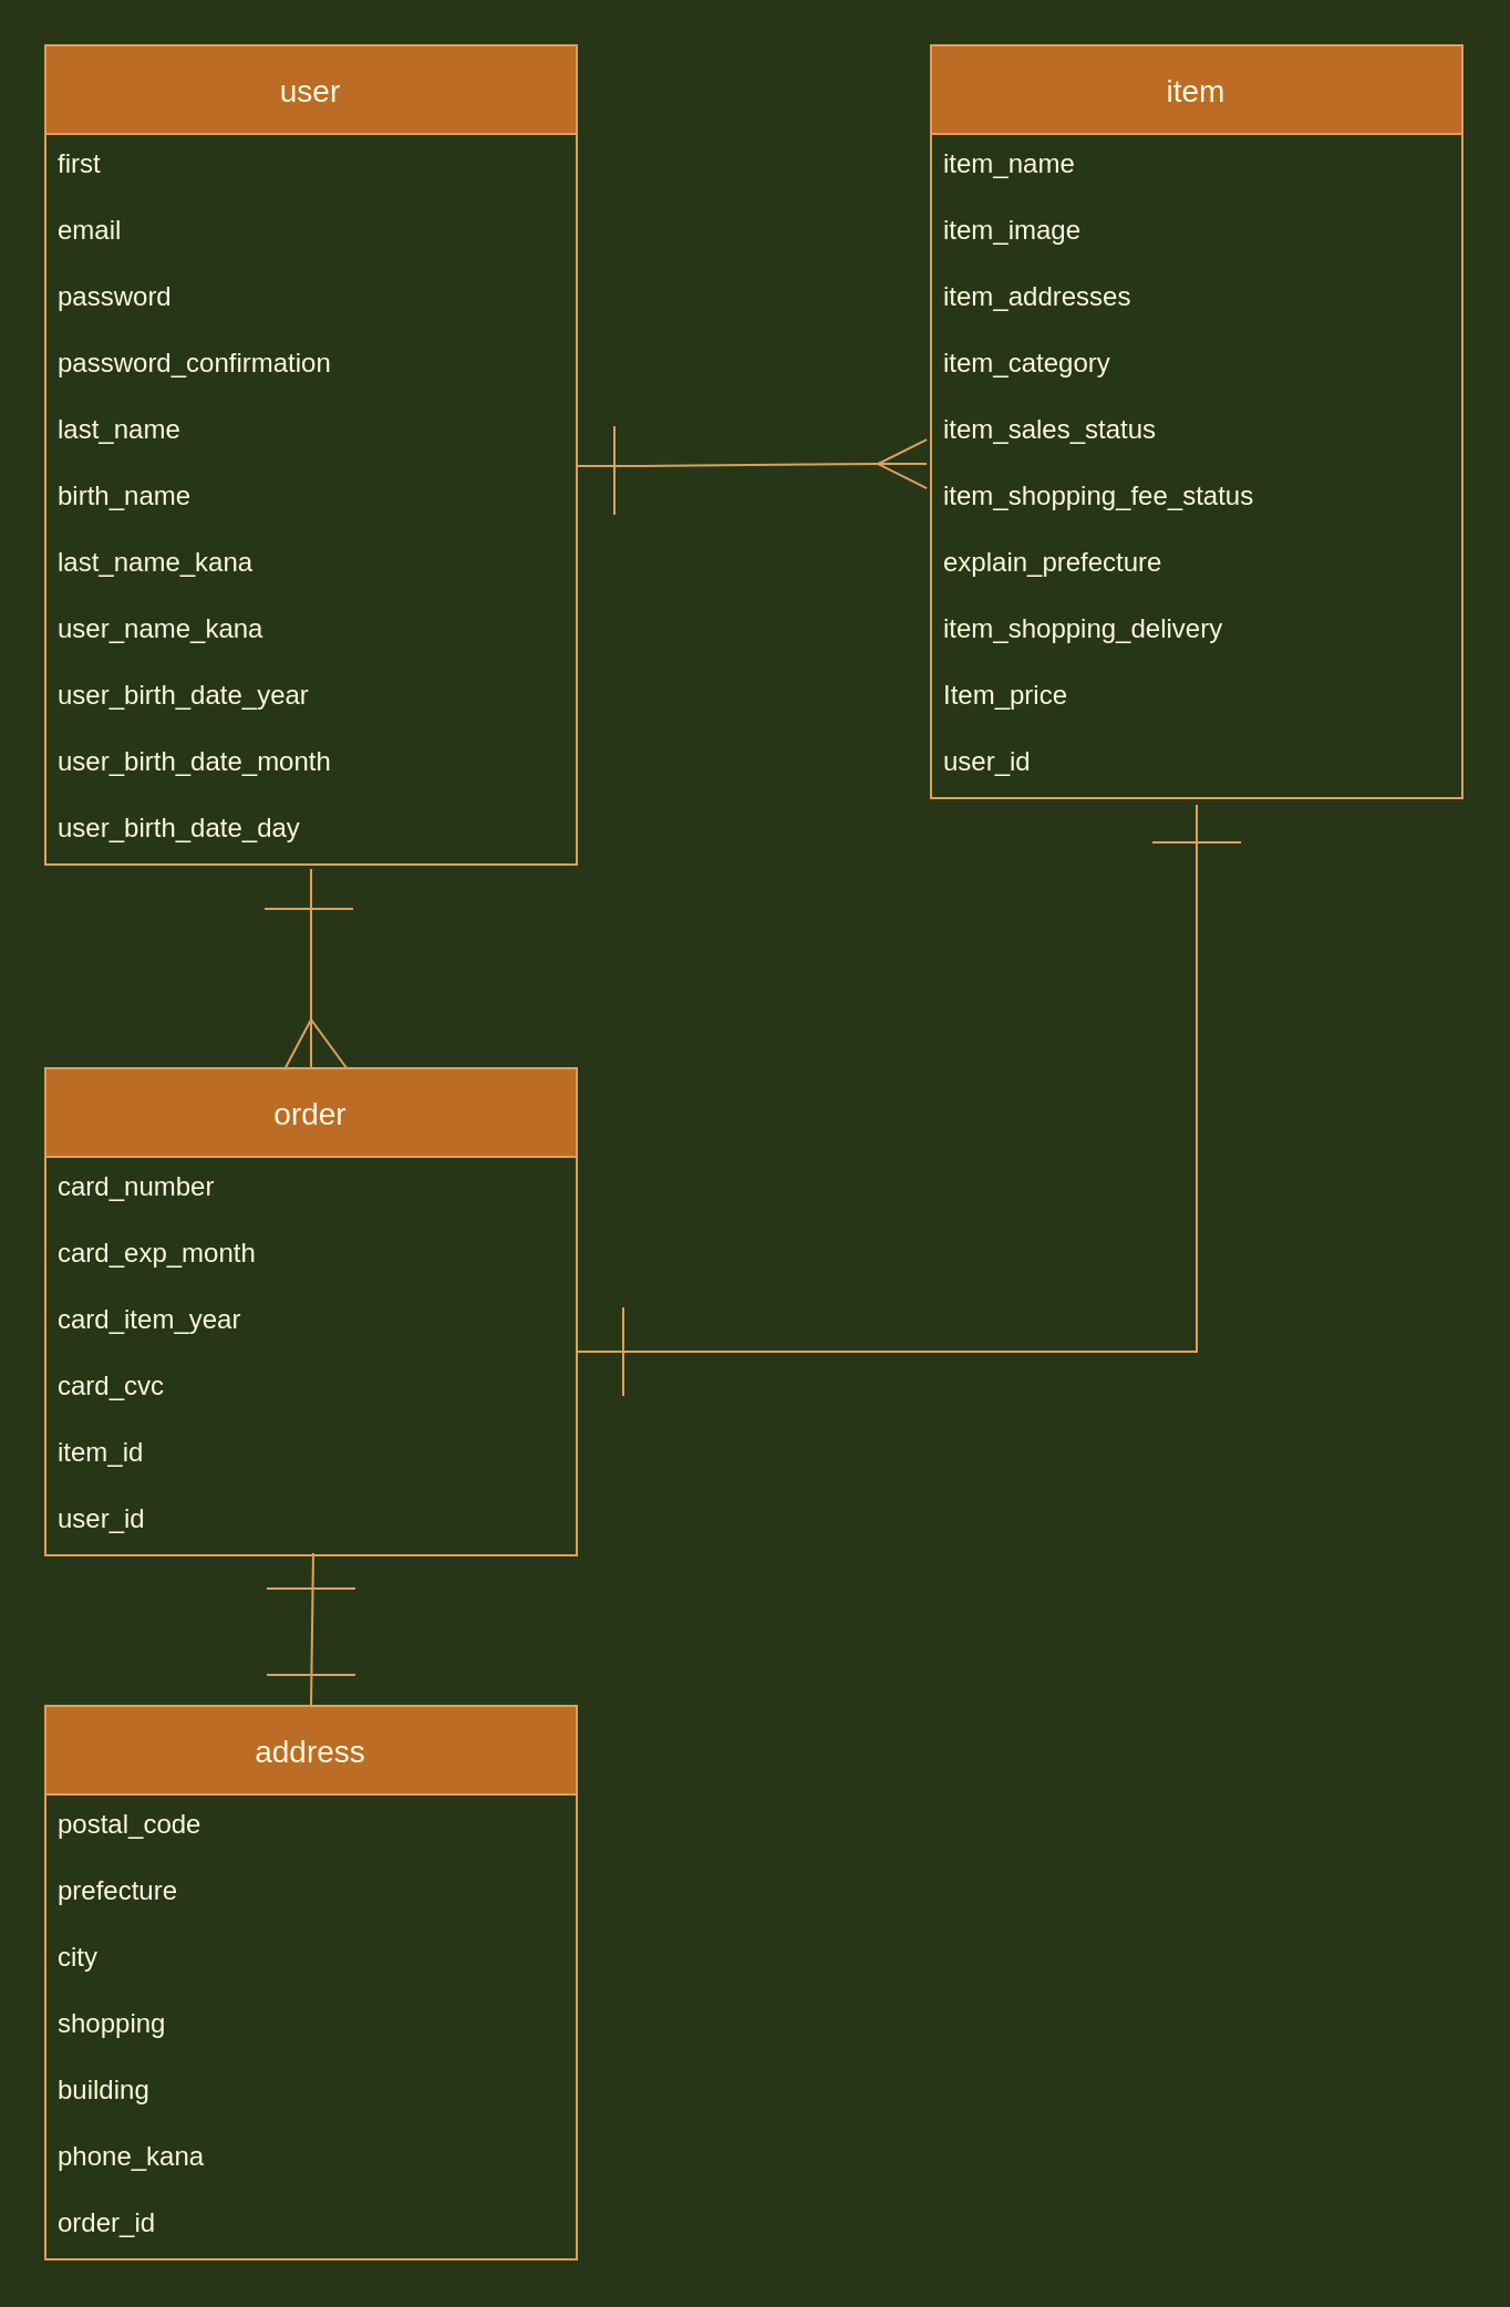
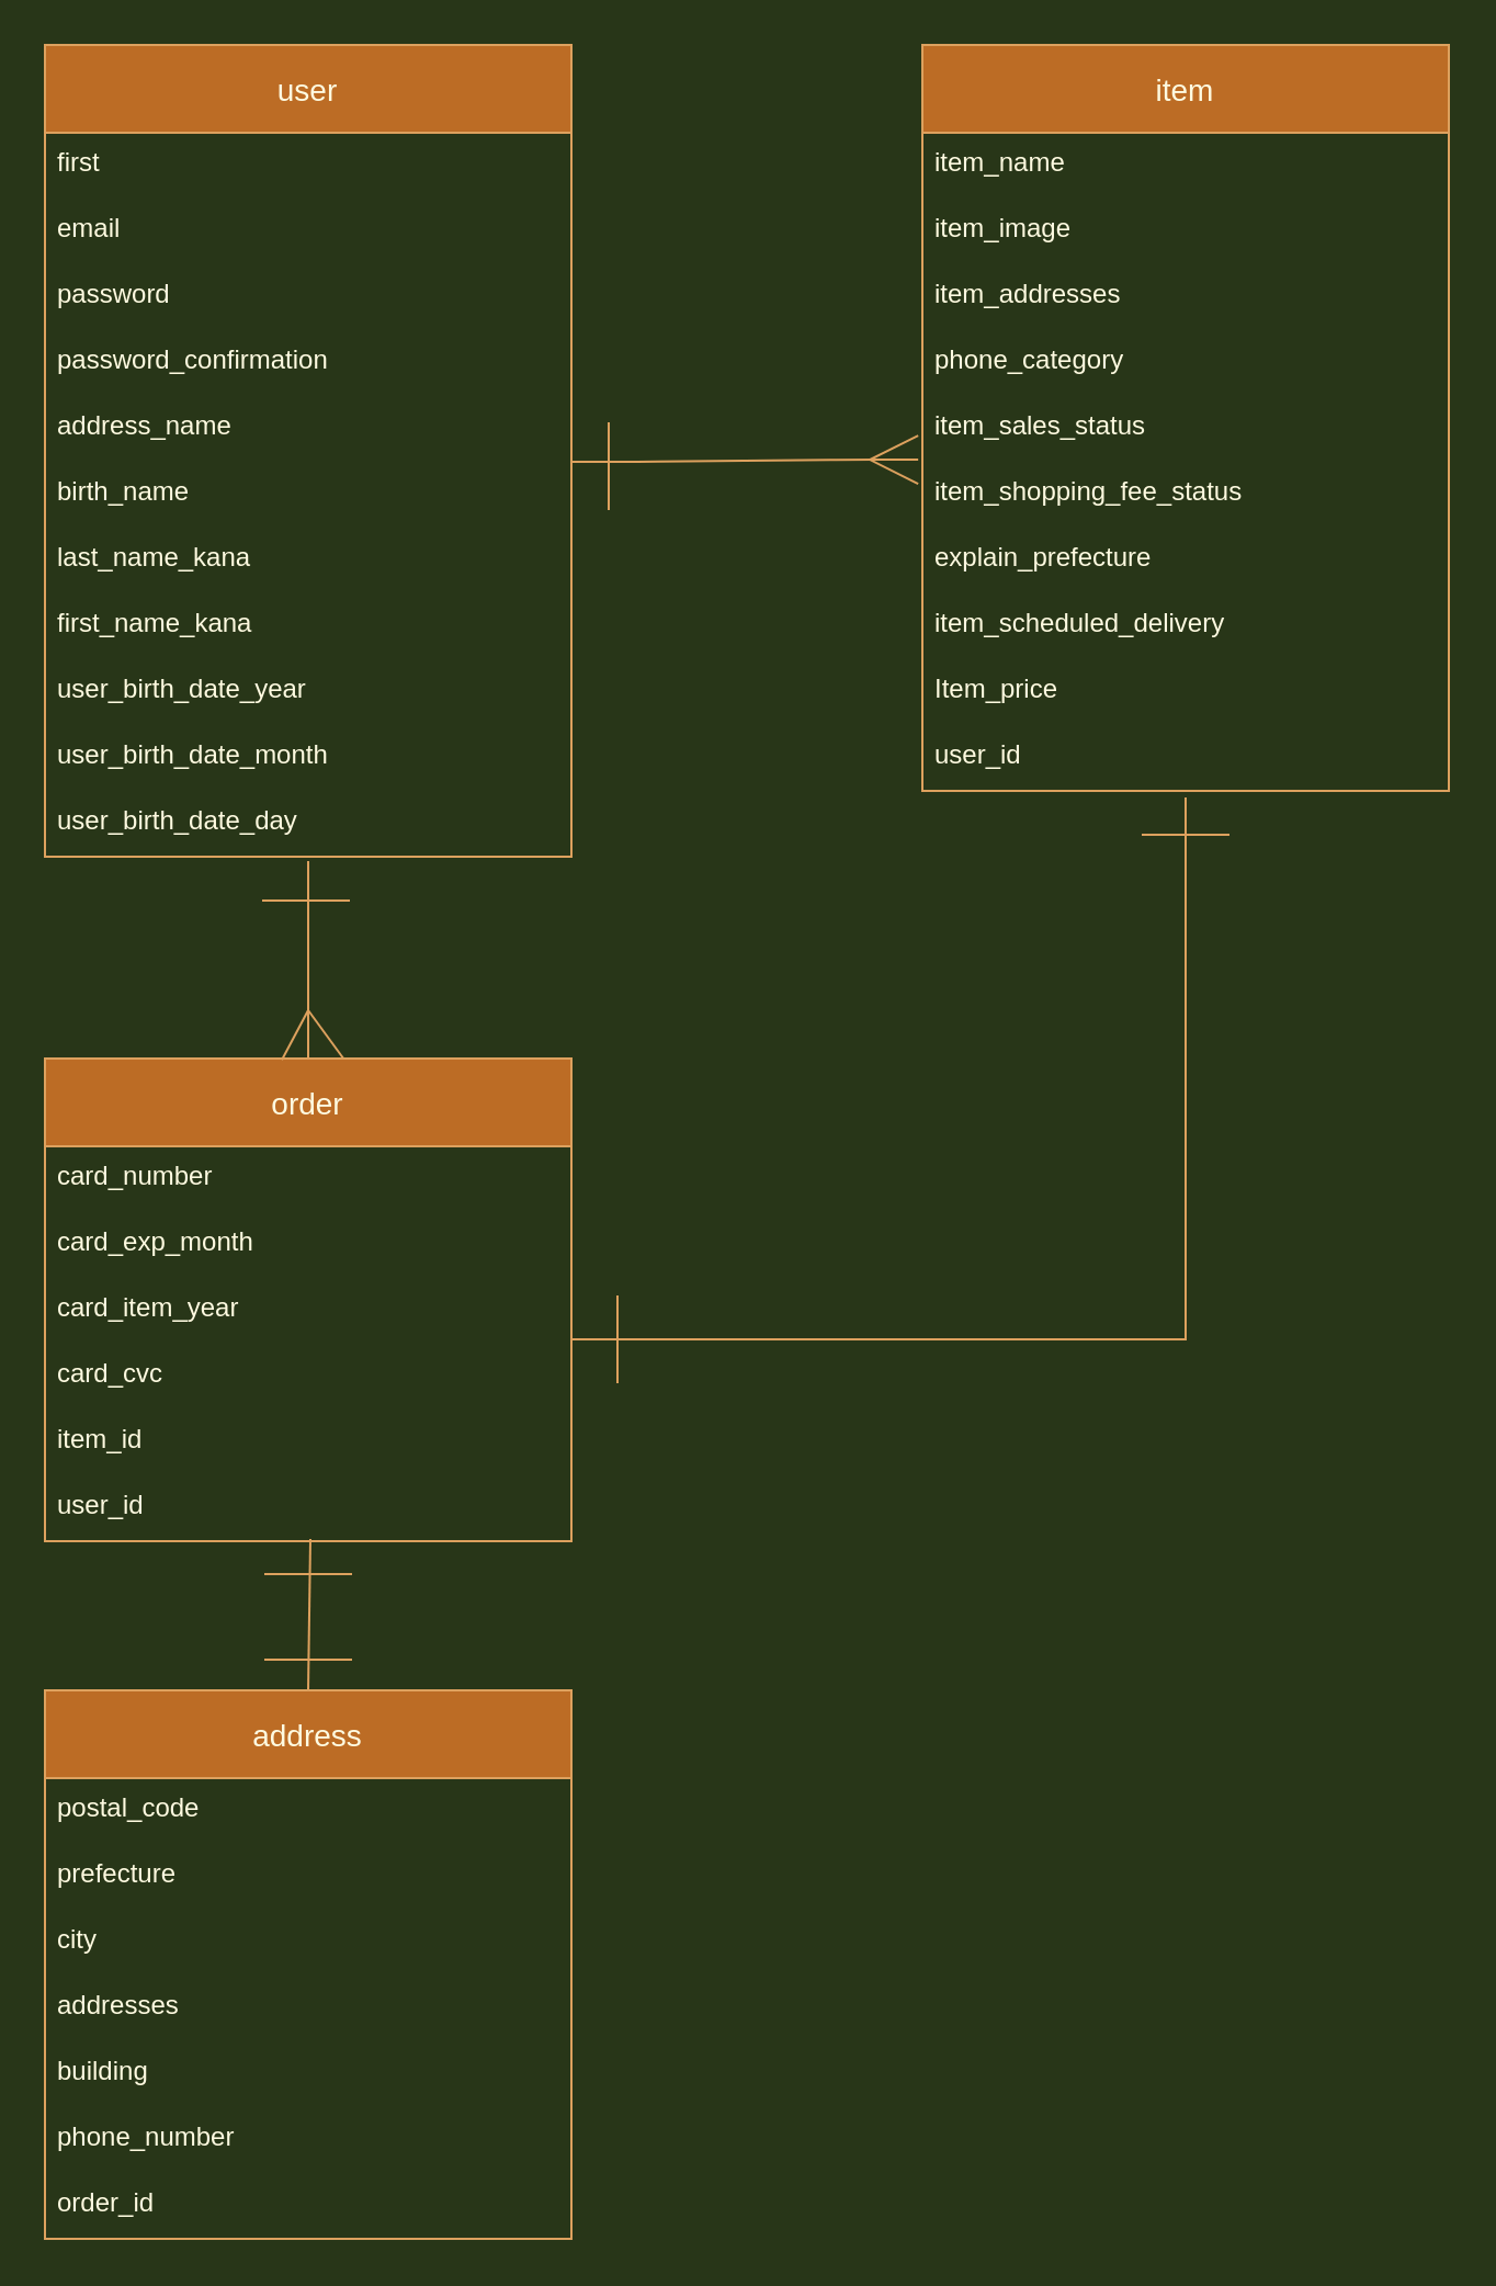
- <mxCell id="19" value="item_category" style="text;strokeColor=none;fillColor=none;spacingLeft=4;spacingRight=4;overflow=hidden;rotatable=0;points=[[0,0.5],[1,0.5]];portConstraint=eastwest;fontSize=12;rounded=1;fontColor=#FEFAE0;" vertex="1" parent="15"><mxGeometry y="130" width="240" height="30" as="geometry" /></mxCell>
+ <mxCell id="19" value="phone_category" style="text;strokeColor=none;fillColor=none;spacingLeft=4;spacingRight=4;overflow=hidden;rotatable=0;points=[[0,0.5],[1,0.5]];portConstraint=eastwest;fontSize=12;rounded=1;fontColor=#FEFAE0;" vertex="1" parent="15"><mxGeometry y="130" width="240" height="30" as="geometry" /></mxCell>
- <mxCell id="7" value="last_name&#10;" style="text;strokeColor=none;fillColor=none;spacingLeft=4;spacingRight=4;overflow=hidden;rotatable=0;points=[[0,0.5],[1,0.5]];portConstraint=eastwest;fontSize=12;fontColor=#FEFAE0;" vertex="1" parent="2"><mxGeometry y="160" width="240" height="30" as="geometry" /></mxCell>
+ <mxCell id="7" value="address_name&#10;" style="text;strokeColor=none;fillColor=none;spacingLeft=4;spacingRight=4;overflow=hidden;rotatable=0;points=[[0,0.5],[1,0.5]];portConstraint=eastwest;fontSize=12;fontColor=#FEFAE0;" vertex="1" parent="2"><mxGeometry y="160" width="240" height="30" as="geometry" /></mxCell>
- <mxCell id="10" value="user_name_kana" style="text;strokeColor=none;fillColor=none;spacingLeft=4;spacingRight=4;overflow=hidden;rotatable=0;points=[[0,0.5],[1,0.5]];portConstraint=eastwest;fontSize=12;fontColor=#FEFAE0;" vertex="1" parent="2"><mxGeometry y="250" width="240" height="30" as="geometry" /></mxCell>
+ <mxCell id="10" value="first_name_kana" style="text;strokeColor=none;fillColor=none;spacingLeft=4;spacingRight=4;overflow=hidden;rotatable=0;points=[[0,0.5],[1,0.5]];portConstraint=eastwest;fontSize=12;fontColor=#FEFAE0;" vertex="1" parent="2"><mxGeometry y="250" width="240" height="30" as="geometry" /></mxCell>
- <mxCell id="23" value="item_shopping_delivery" style="text;strokeColor=none;fillColor=none;spacingLeft=4;spacingRight=4;overflow=hidden;rotatable=0;points=[[0,0.5],[1,0.5]];portConstraint=eastwest;fontSize=12;fontColor=#FEFAE0;" vertex="1" parent="15"><mxGeometry y="250" width="240" height="30" as="geometry" /></mxCell>
+ <mxCell id="23" value="item_scheduled_delivery" style="text;strokeColor=none;fillColor=none;spacingLeft=4;spacingRight=4;overflow=hidden;rotatable=0;points=[[0,0.5],[1,0.5]];portConstraint=eastwest;fontSize=12;fontColor=#FEFAE0;" vertex="1" parent="15"><mxGeometry y="250" width="240" height="30" as="geometry" /></mxCell>
- <mxCell id="45" value="shopping&#10;" style="text;strokeColor=none;fillColor=none;spacingLeft=4;spacingRight=4;overflow=hidden;rotatable=0;points=[[0,0.5],[1,0.5]];portConstraint=eastwest;fontSize=12;fontColor=#FEFAE0;" vertex="1" parent="41"><mxGeometry y="130" width="240" height="30" as="geometry" /></mxCell>
+ <mxCell id="45" value="addresses&#10;" style="text;strokeColor=none;fillColor=none;spacingLeft=4;spacingRight=4;overflow=hidden;rotatable=0;points=[[0,0.5],[1,0.5]];portConstraint=eastwest;fontSize=12;fontColor=#FEFAE0;" vertex="1" parent="41"><mxGeometry y="130" width="240" height="30" as="geometry" /></mxCell>
- <mxCell id="47" value="phone_kana" style="text;strokeColor=none;fillColor=none;spacingLeft=4;spacingRight=4;overflow=hidden;rotatable=0;points=[[0,0.5],[1,0.5]];portConstraint=eastwest;fontSize=12;fontColor=#FEFAE0;" vertex="1" parent="41"><mxGeometry y="190" width="240" height="30" as="geometry" /></mxCell>
+ <mxCell id="47" value="phone_number" style="text;strokeColor=none;fillColor=none;spacingLeft=4;spacingRight=4;overflow=hidden;rotatable=0;points=[[0,0.5],[1,0.5]];portConstraint=eastwest;fontSize=12;fontColor=#FEFAE0;" vertex="1" parent="41"><mxGeometry y="190" width="240" height="30" as="geometry" /></mxCell>
